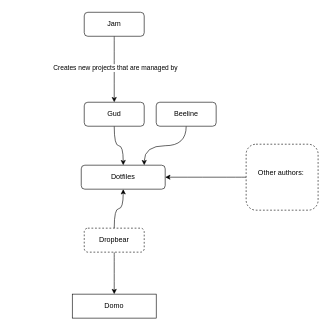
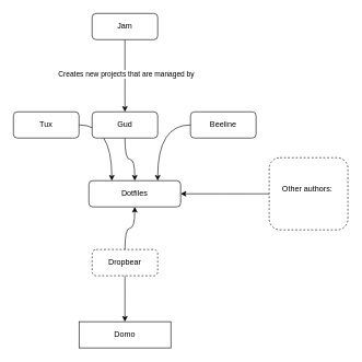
+ <mxCell id="6" value="Tux" style="rounded=1;whiteSpace=wrap;html=1;" vertex="1" parent="1"><mxGeometry x="20" y="170" width="100" height="40" as="geometry" /></mxCell>
- <mxCell id="12" value="Beeline" style="rounded=1;whiteSpace=wrap;html=1;" vertex="1" parent="1"><mxGeometry x="260" y="170" width="100" height="40" as="geometry" /></mxCell>
+ <mxCell id="12" value="Beeline" style="rounded=1;whiteSpace=wrap;html=1;" vertex="1" parent="1"><mxGeometry x="290" y="170" width="100" height="40" as="geometry" /></mxCell>
+ <mxCell id="5" style="edgeStyle=orthogonalEdgeStyle;curved=1;rounded=0;orthogonalLoop=1;jettySize=auto;html=1;entryX=0.25;entryY=0;entryDx=0;entryDy=0;startArrow=none;startFill=0;endArrow=classic;endFill=1;" edge="1" parent="1" source="6" target="9"><mxGeometry relative="1" as="geometry" /></mxCell>
